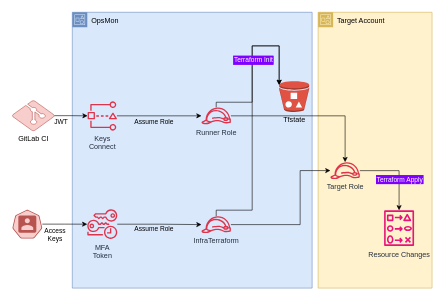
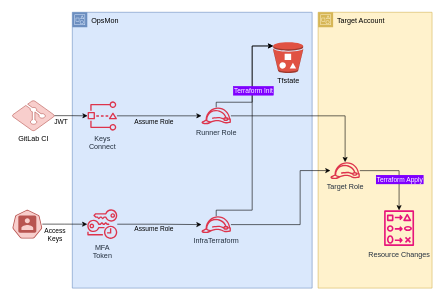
- <mxCell id="7" value="Tfstate" style="outlineConnect=0;dashed=0;verticalLabelPosition=bottom;verticalAlign=top;align=center;shape=mxgraph.aws3.bucket_with_objects;fillColor=#E05243;gradientColor=none;labelBackgroundColor=none;html=1;labelBorderColor=none;aspect=fixed;" parent="2" vertex="1"><mxGeometry x="345" y="115" width="50" height="51.25" as="geometry" /></mxCell>
+ <mxCell id="7" value="Tfstate" style="outlineConnect=0;dashed=0;verticalLabelPosition=bottom;verticalAlign=top;align=center;shape=mxgraph.aws3.bucket_with_objects;fillColor=#E05243;gradientColor=none;labelBackgroundColor=none;html=1;labelBorderColor=none;aspect=fixed;" parent="2" vertex="1"><mxGeometry x="335" y="50" width="50" height="51.25" as="geometry" /></mxCell>
